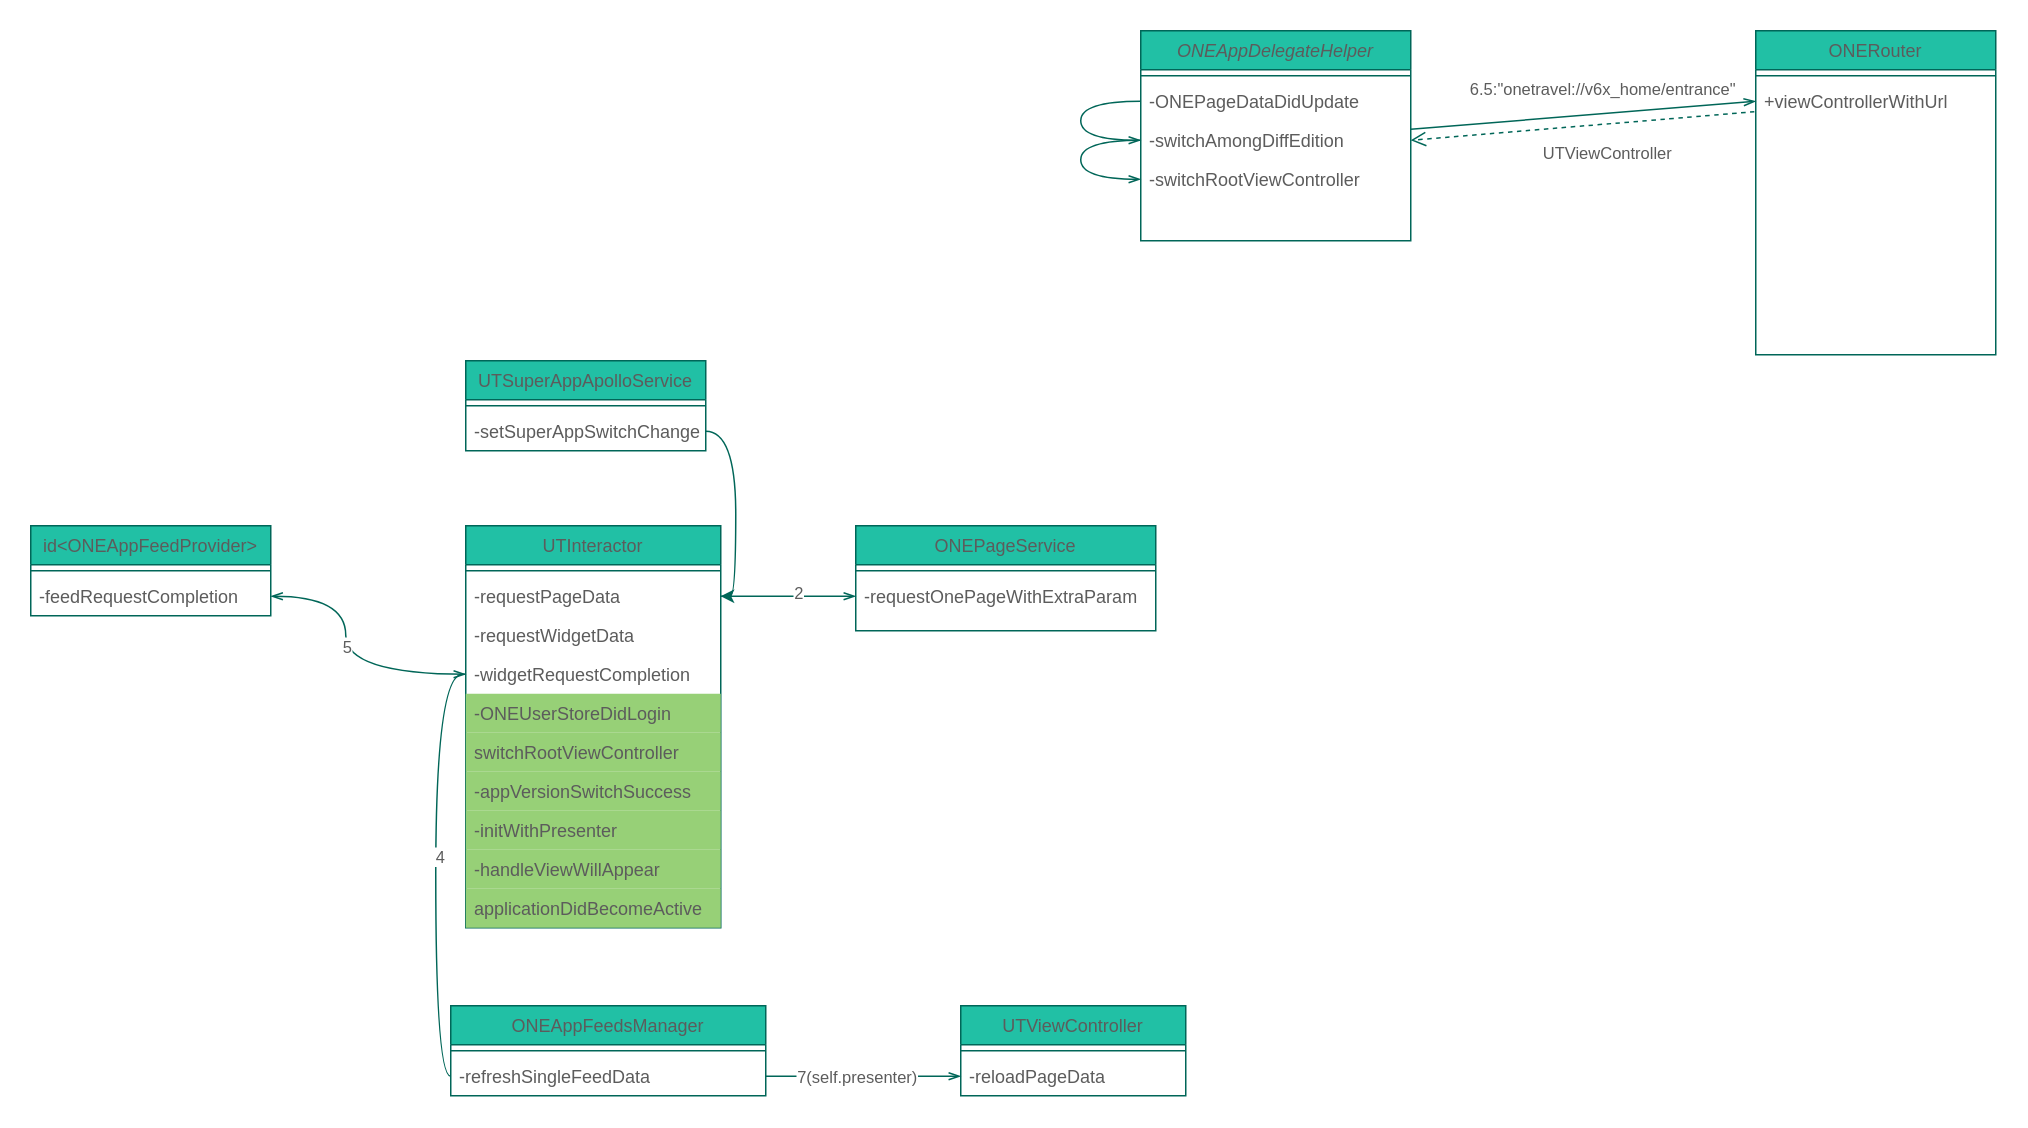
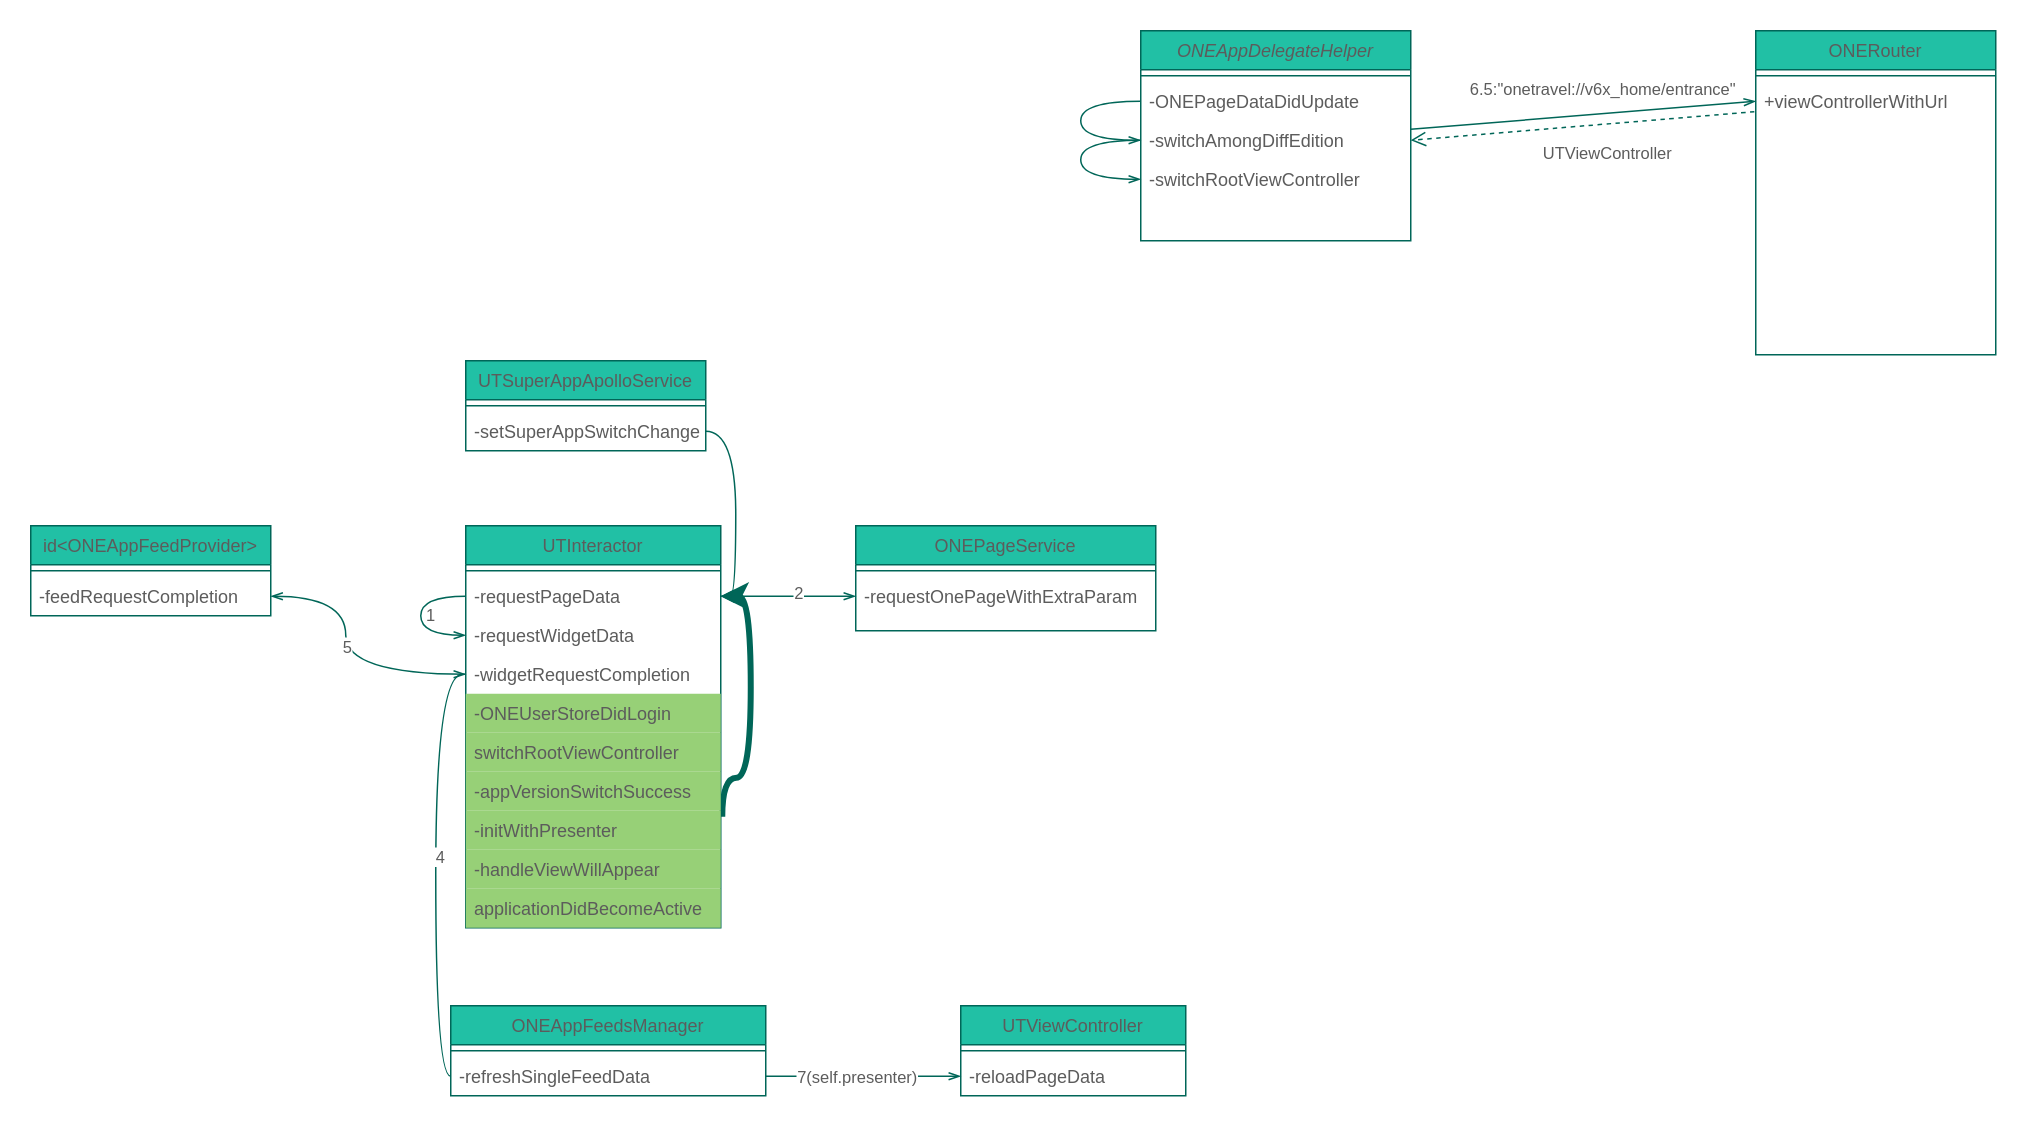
+ <mxCell id="23" value="1" style="edgeStyle=orthogonalEdgeStyle;html=1;align=left;spacingLeft=2;endArrow=openThin;rounded=0;exitX=0;exitY=0.5;exitDx=0;exitDy=0;entryX=0;entryY=0.5;entryDx=0;entryDy=0;endFill=0;strokeColor=#006658;fontColor=#5C5C5C;curved=1;" edge="1" parent="19" source="21" target="22"><mxGeometry relative="1" as="geometry"><mxPoint y="40" as="sourcePoint" /><Array as="points"><mxPoint x="-30" y="47" /><mxPoint x="-30" y="73" /></Array><mxPoint y="66" as="targetPoint" /></mxGeometry></mxCell>
+ <mxCell id="27" style="edgeStyle=orthogonalEdgeStyle;curved=1;orthogonalLoop=1;jettySize=auto;html=1;entryX=1;entryY=0.5;entryDx=0;entryDy=0;fontColor=#5C5C5C;strokeColor=#006658;fillColor=#21C0A5;exitX=1.006;exitY=1.154;exitDx=0;exitDy=0;exitPerimeter=0;strokeWidth=4;" edge="1" parent="19" source="28" target="21"><mxGeometry relative="1" as="geometry"><Array as="points"><mxPoint x="190" y="168" /><mxPoint x="190" y="47" /></Array></mxGeometry></mxCell>
